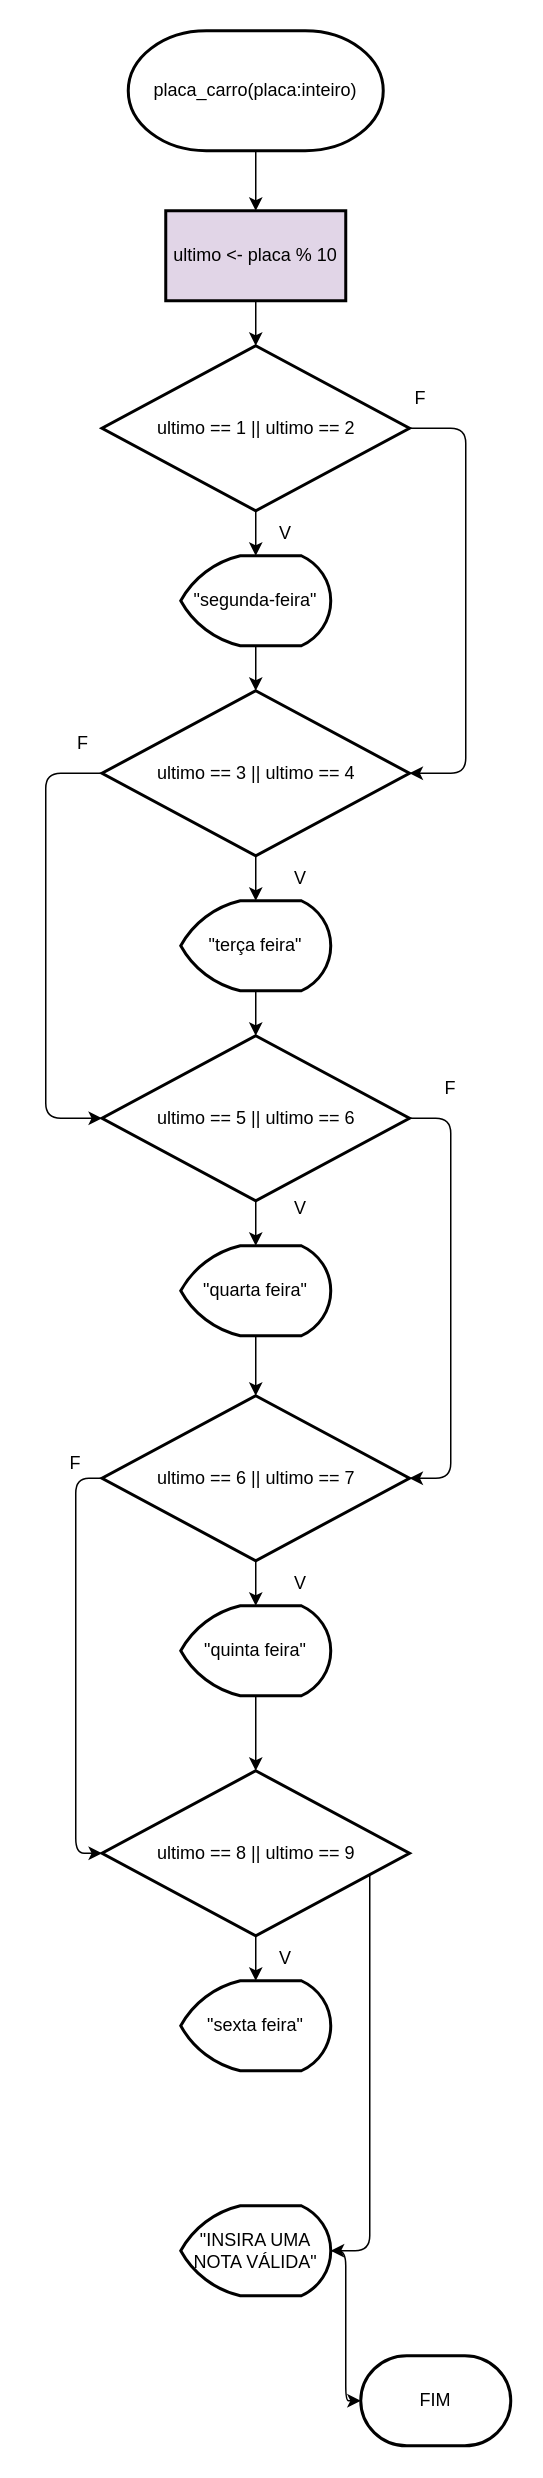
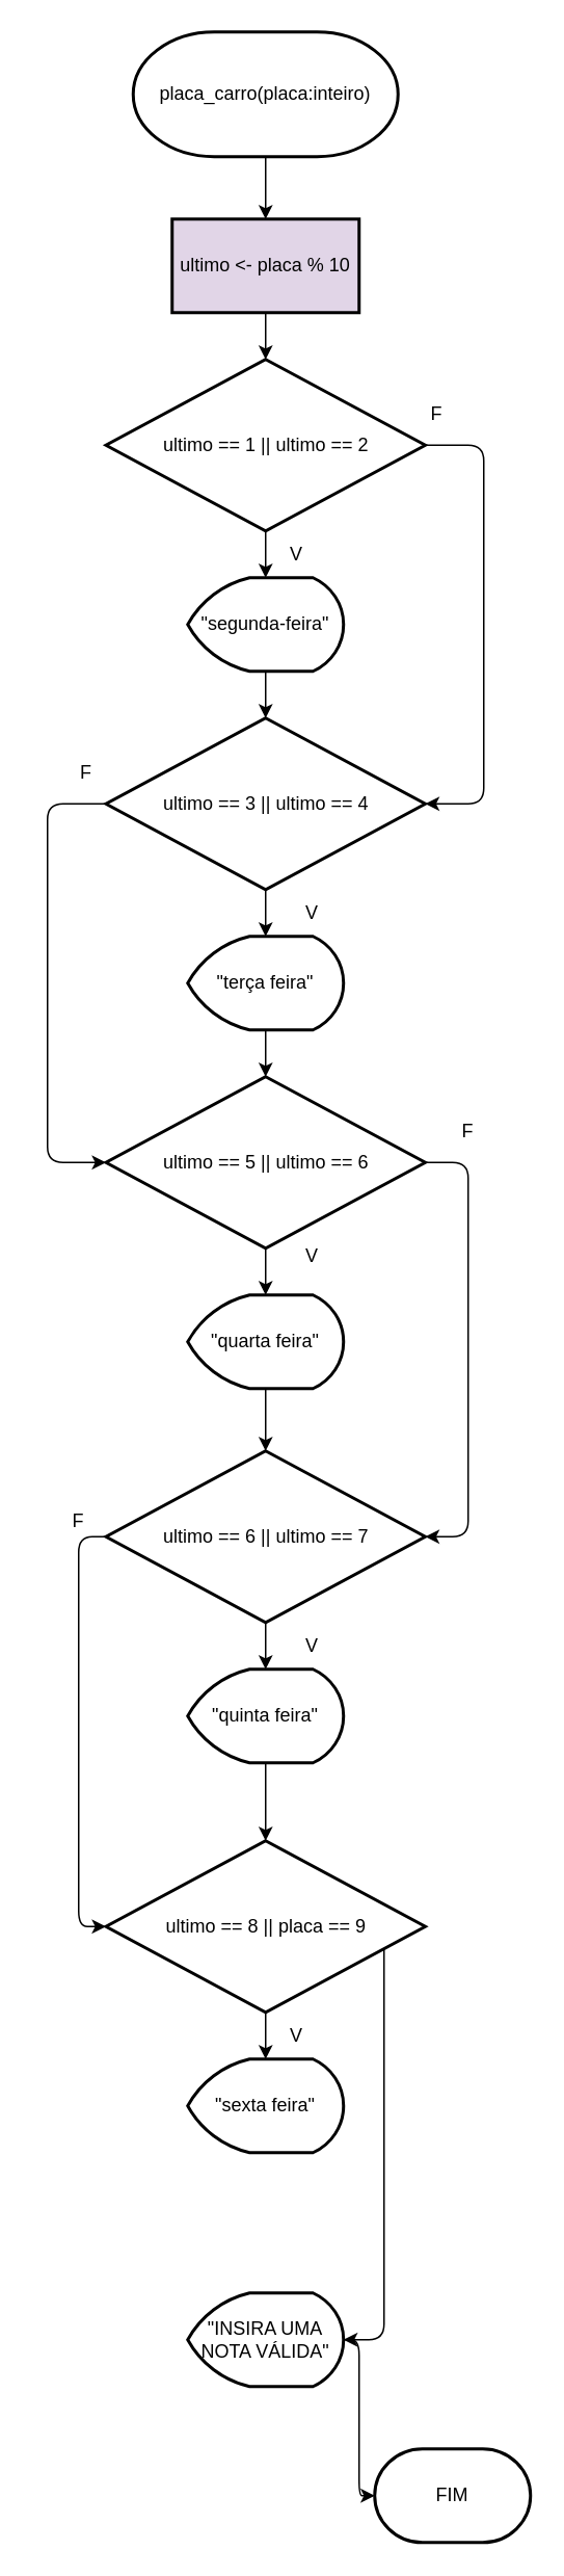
- <mxCell id="28" value="ultimo == 8 || ultimo == 9" style="strokeWidth=2;html=1;shape=mxgraph.flowchart.decision;whiteSpace=wrap;" vertex="1" parent="1"><mxGeometry x="67.5" y="1180" width="205" height="110" as="geometry" /></mxCell>
+ <mxCell id="28" value="ultimo == 8 || placa == 9" style="strokeWidth=2;html=1;shape=mxgraph.flowchart.decision;whiteSpace=wrap;" vertex="1" parent="1"><mxGeometry x="67.5" y="1180" width="205" height="110" as="geometry" /></mxCell>
